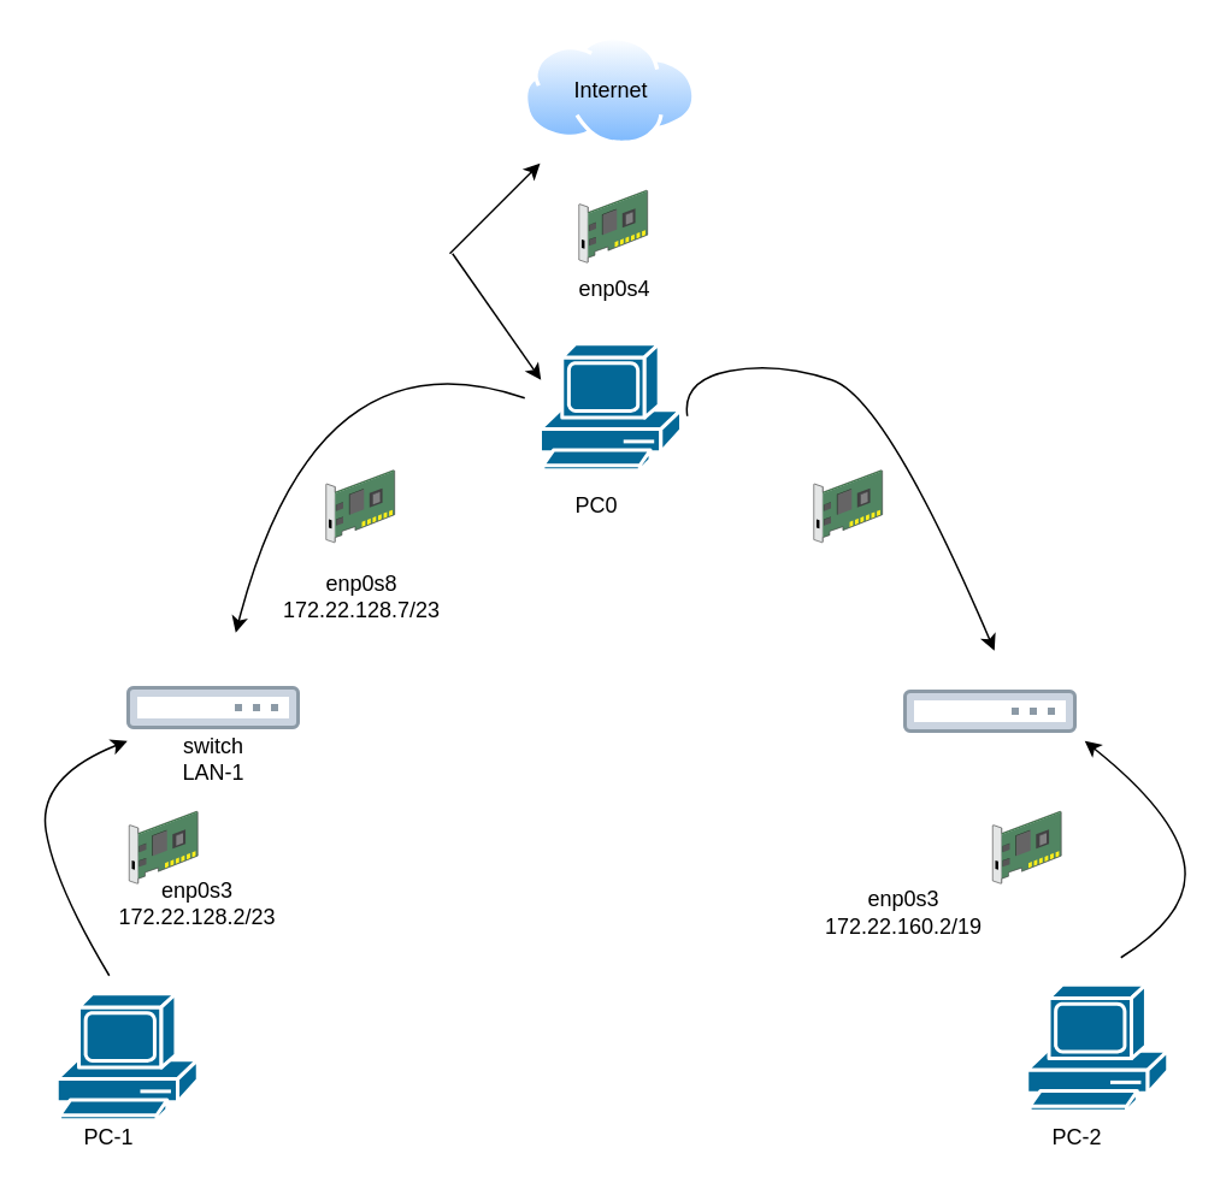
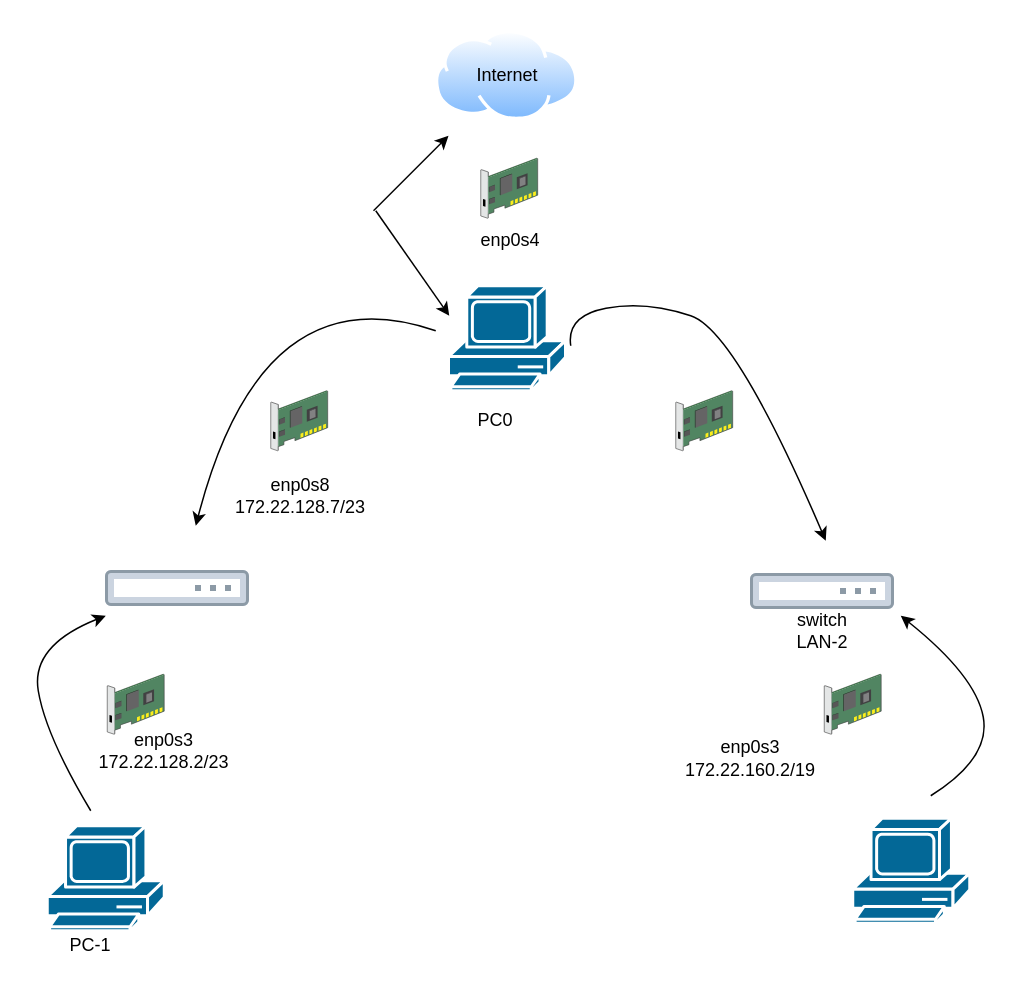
- <mxCell id="17" value="switch&lt;br&gt;LAN-1&lt;br&gt;" style="text;html=1;strokeColor=none;fillColor=none;align=center;verticalAlign=middle;whiteSpace=wrap;rounded=0;" parent="1" vertex="1"><mxGeometry x="98" y="410" width="40" height="20" as="geometry" /></mxCell>
+ <mxCell id="18" value="switch&lt;br&gt;LAN-2&lt;br&gt;" style="text;html=1;strokeColor=none;fillColor=none;align=center;verticalAlign=middle;whiteSpace=wrap;rounded=0;" parent="1" vertex="1"><mxGeometry x="528" y="410" width="40" height="20" as="geometry" /></mxCell>
- <mxCell id="22" value="PC-2" style="text;html=1;strokeColor=none;fillColor=none;align=center;verticalAlign=middle;whiteSpace=wrap;rounded=0;" parent="1" vertex="1"><mxGeometry x="576" y="620" width="40" height="20" as="geometry" /></mxCell>
